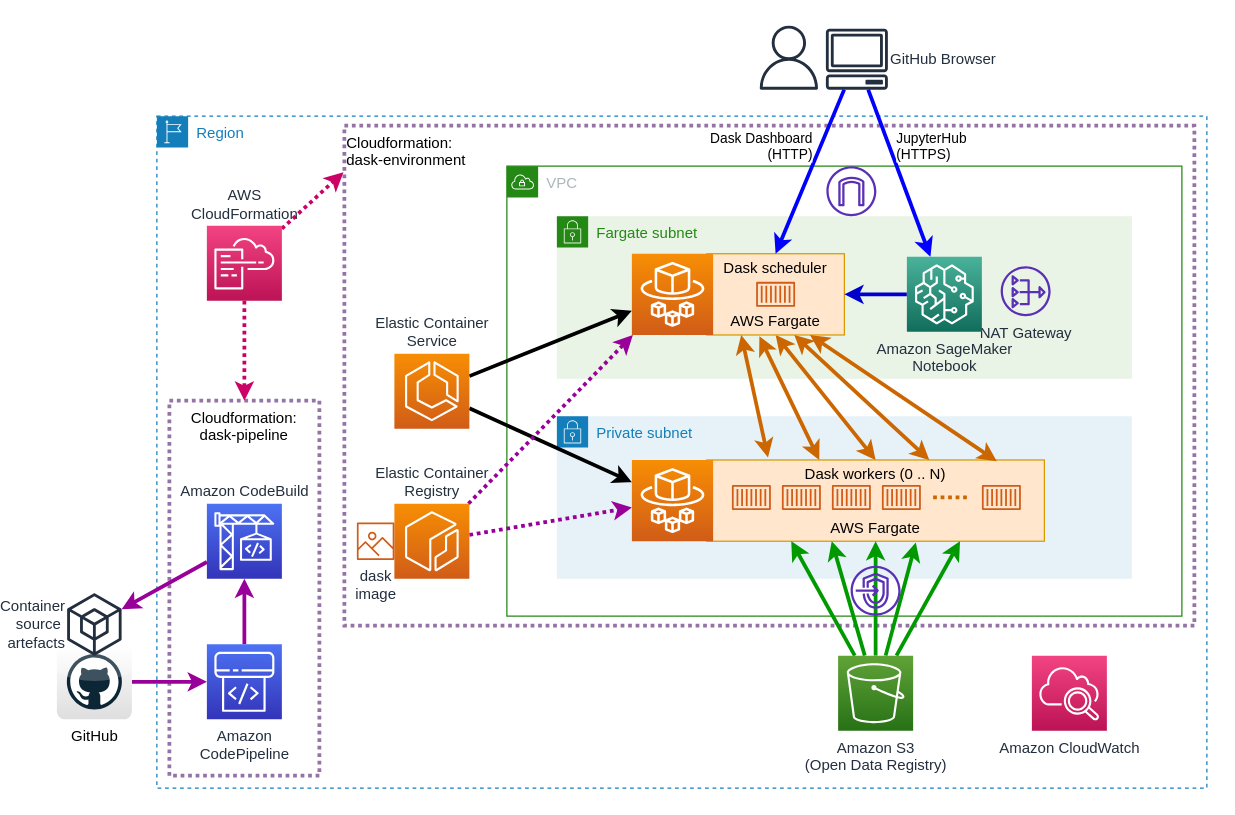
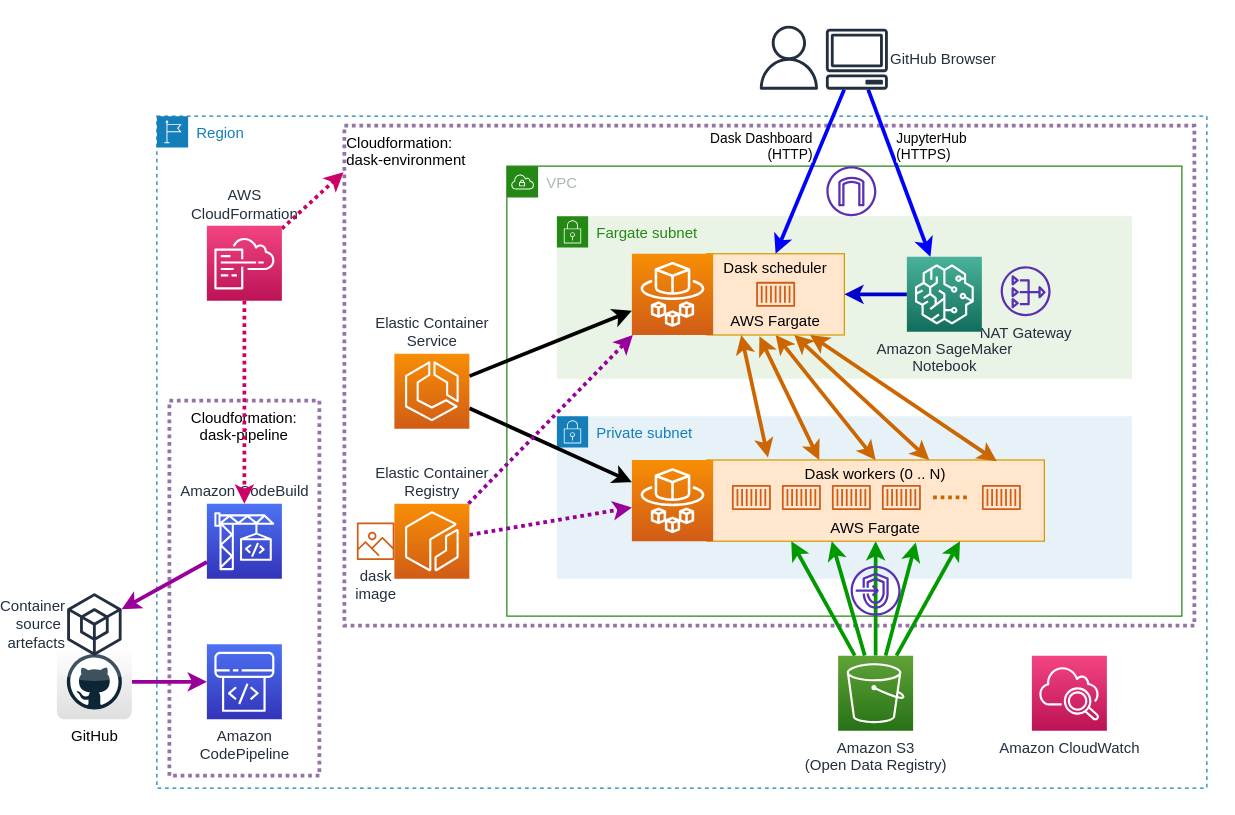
- <mxCell id="56" style="edgeStyle=none;rounded=0;orthogonalLoop=1;jettySize=auto;html=1;entryX=0.5;entryY=0;entryDx=0;entryDy=0;dashed=1;dashPattern=1 1;startArrow=none;startFill=0;endArrow=classic;endFill=1;strokeWidth=3;strokeColor=#CC0066;" edge="1" parent="1" source="57" target="4"><mxGeometry relative="1" as="geometry" /></mxCell>
+ <mxCell id="56" style="edgeStyle=none;rounded=0;orthogonalLoop=1;jettySize=auto;html=1;dashed=1;dashPattern=1 1;startArrow=none;startFill=0;endArrow=classic;endFill=1;strokeWidth=3;strokeColor=#CC0066;" edge="1" parent="1" source="57" target="45"><mxGeometry relative="1" as="geometry" /></mxCell>
- <mxCell id="42" style="edgeStyle=none;rounded=0;orthogonalLoop=1;jettySize=auto;html=1;startArrow=none;startFill=0;strokeColor=#990099;strokeWidth=3;" edge="1" parent="1" source="43" target="45"><mxGeometry relative="1" as="geometry" /></mxCell>
